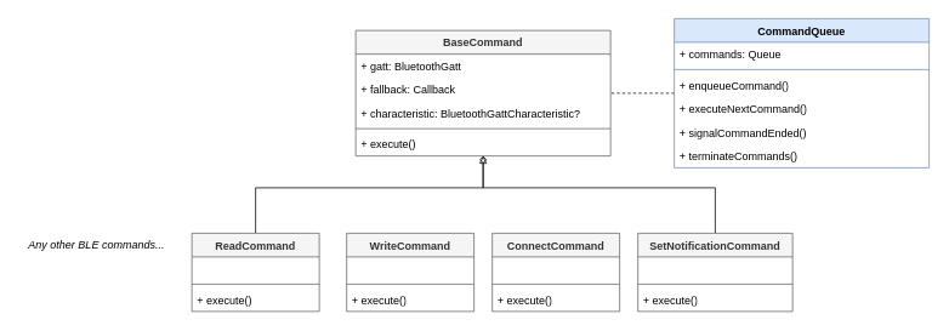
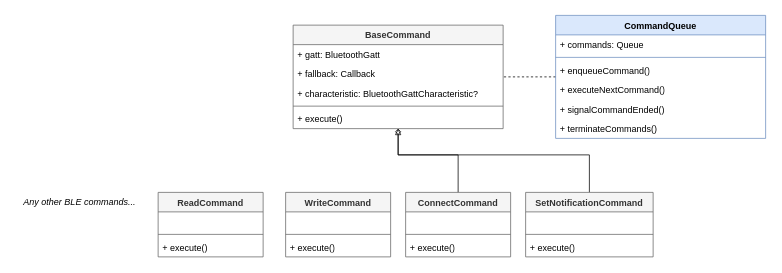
- <mxCell id="8" style="edgeStyle=orthogonalEdgeStyle;rounded=0;orthogonalLoop=1;jettySize=auto;html=1;endArrow=block;endFill=0;" edge="1" parent="1" source="9" target="2"><mxGeometry relative="1" as="geometry"><Array as="points"><mxPoint x="280" y="206" /><mxPoint x="530" y="206" /></Array></mxGeometry></mxCell>
+ <mxCell id="17" style="edgeStyle=orthogonalEdgeStyle;rounded=0;orthogonalLoop=1;jettySize=auto;html=1;endArrow=block;endFill=0;" edge="1" parent="1" source="18" target="2"><mxGeometry relative="1" as="geometry"><Array as="points"><mxPoint x="610" y="206" /><mxPoint x="530" y="206" /></Array></mxGeometry></mxCell>
